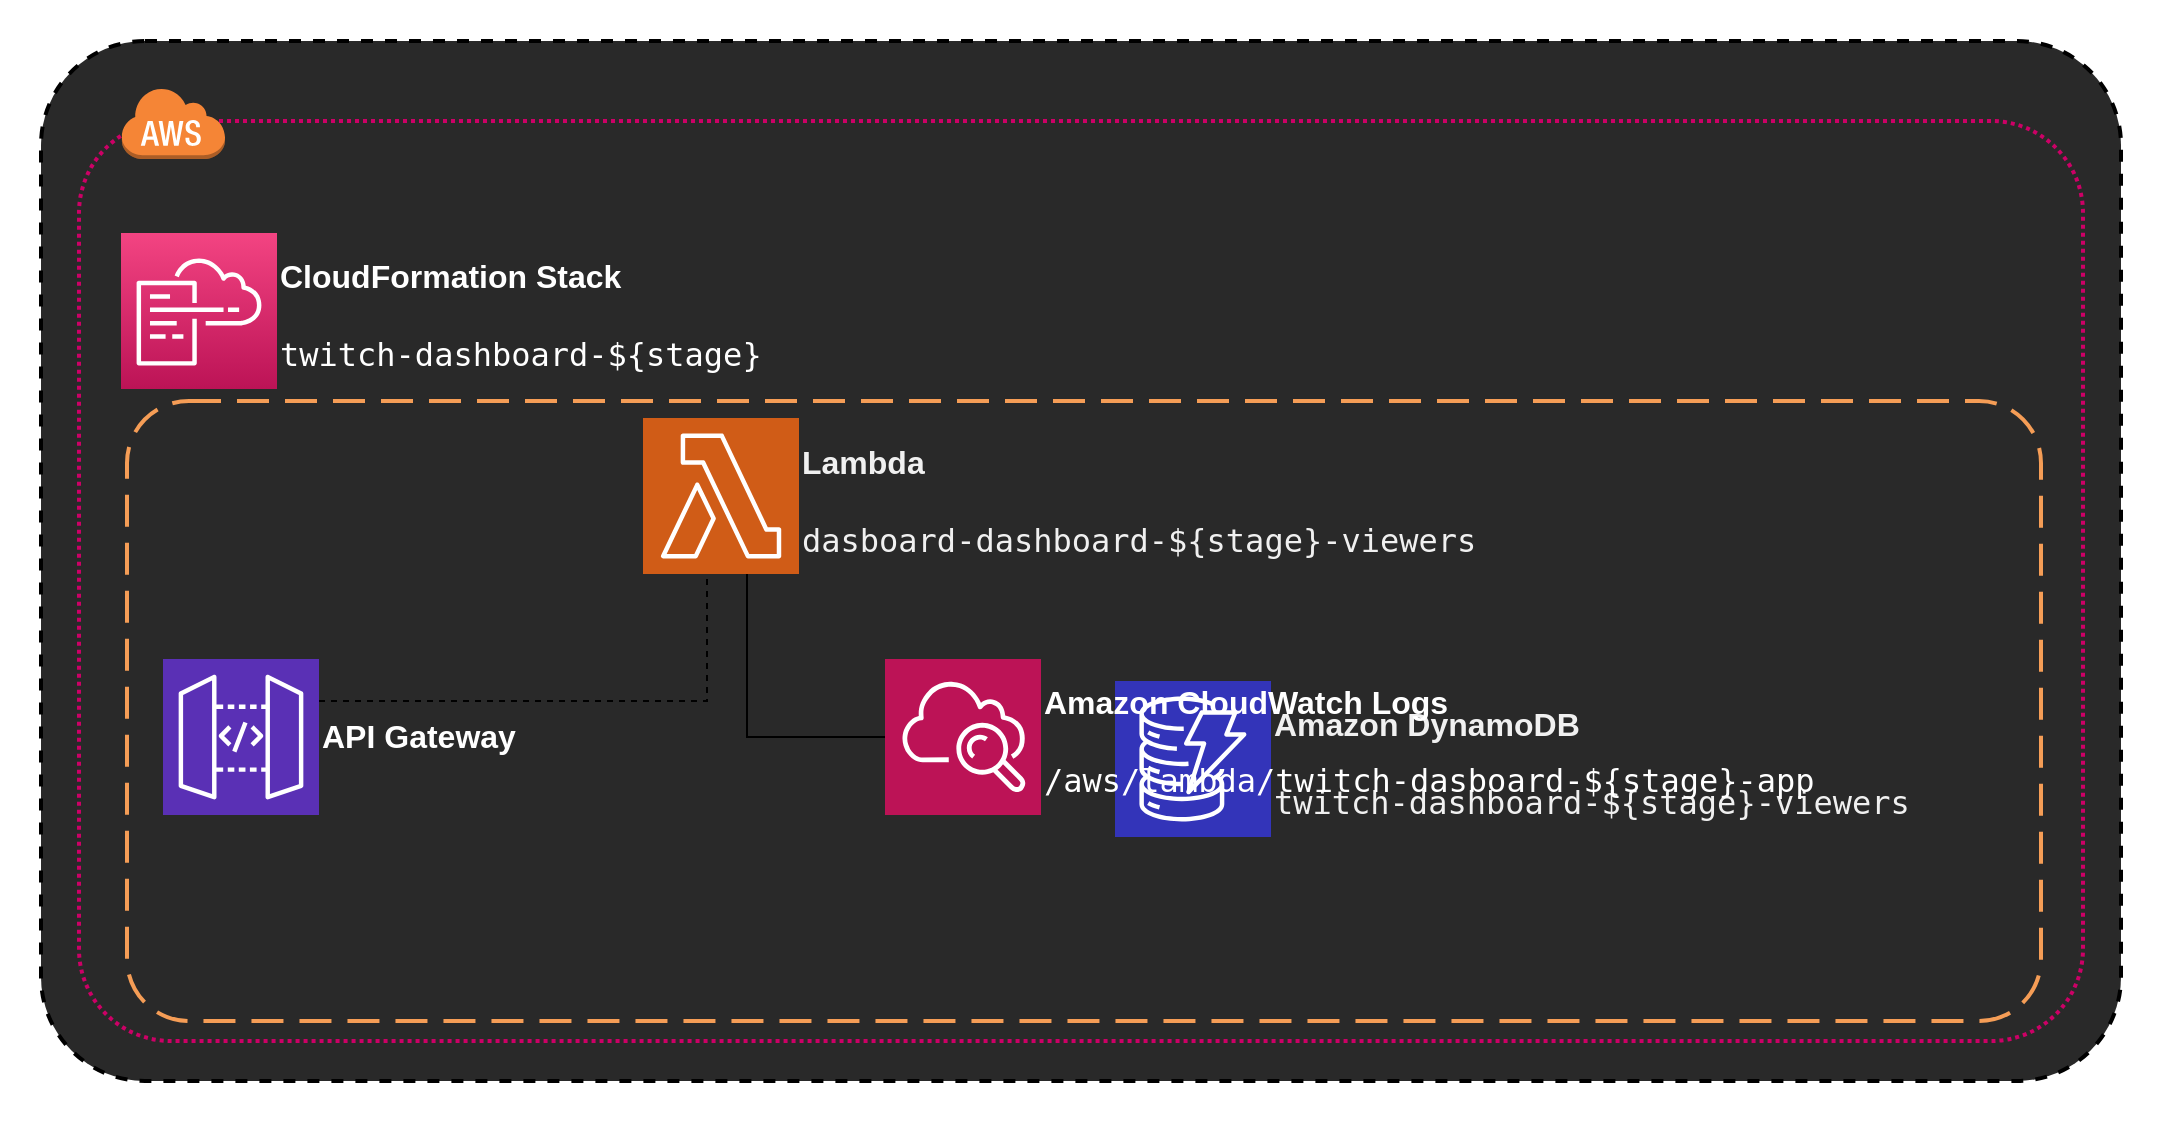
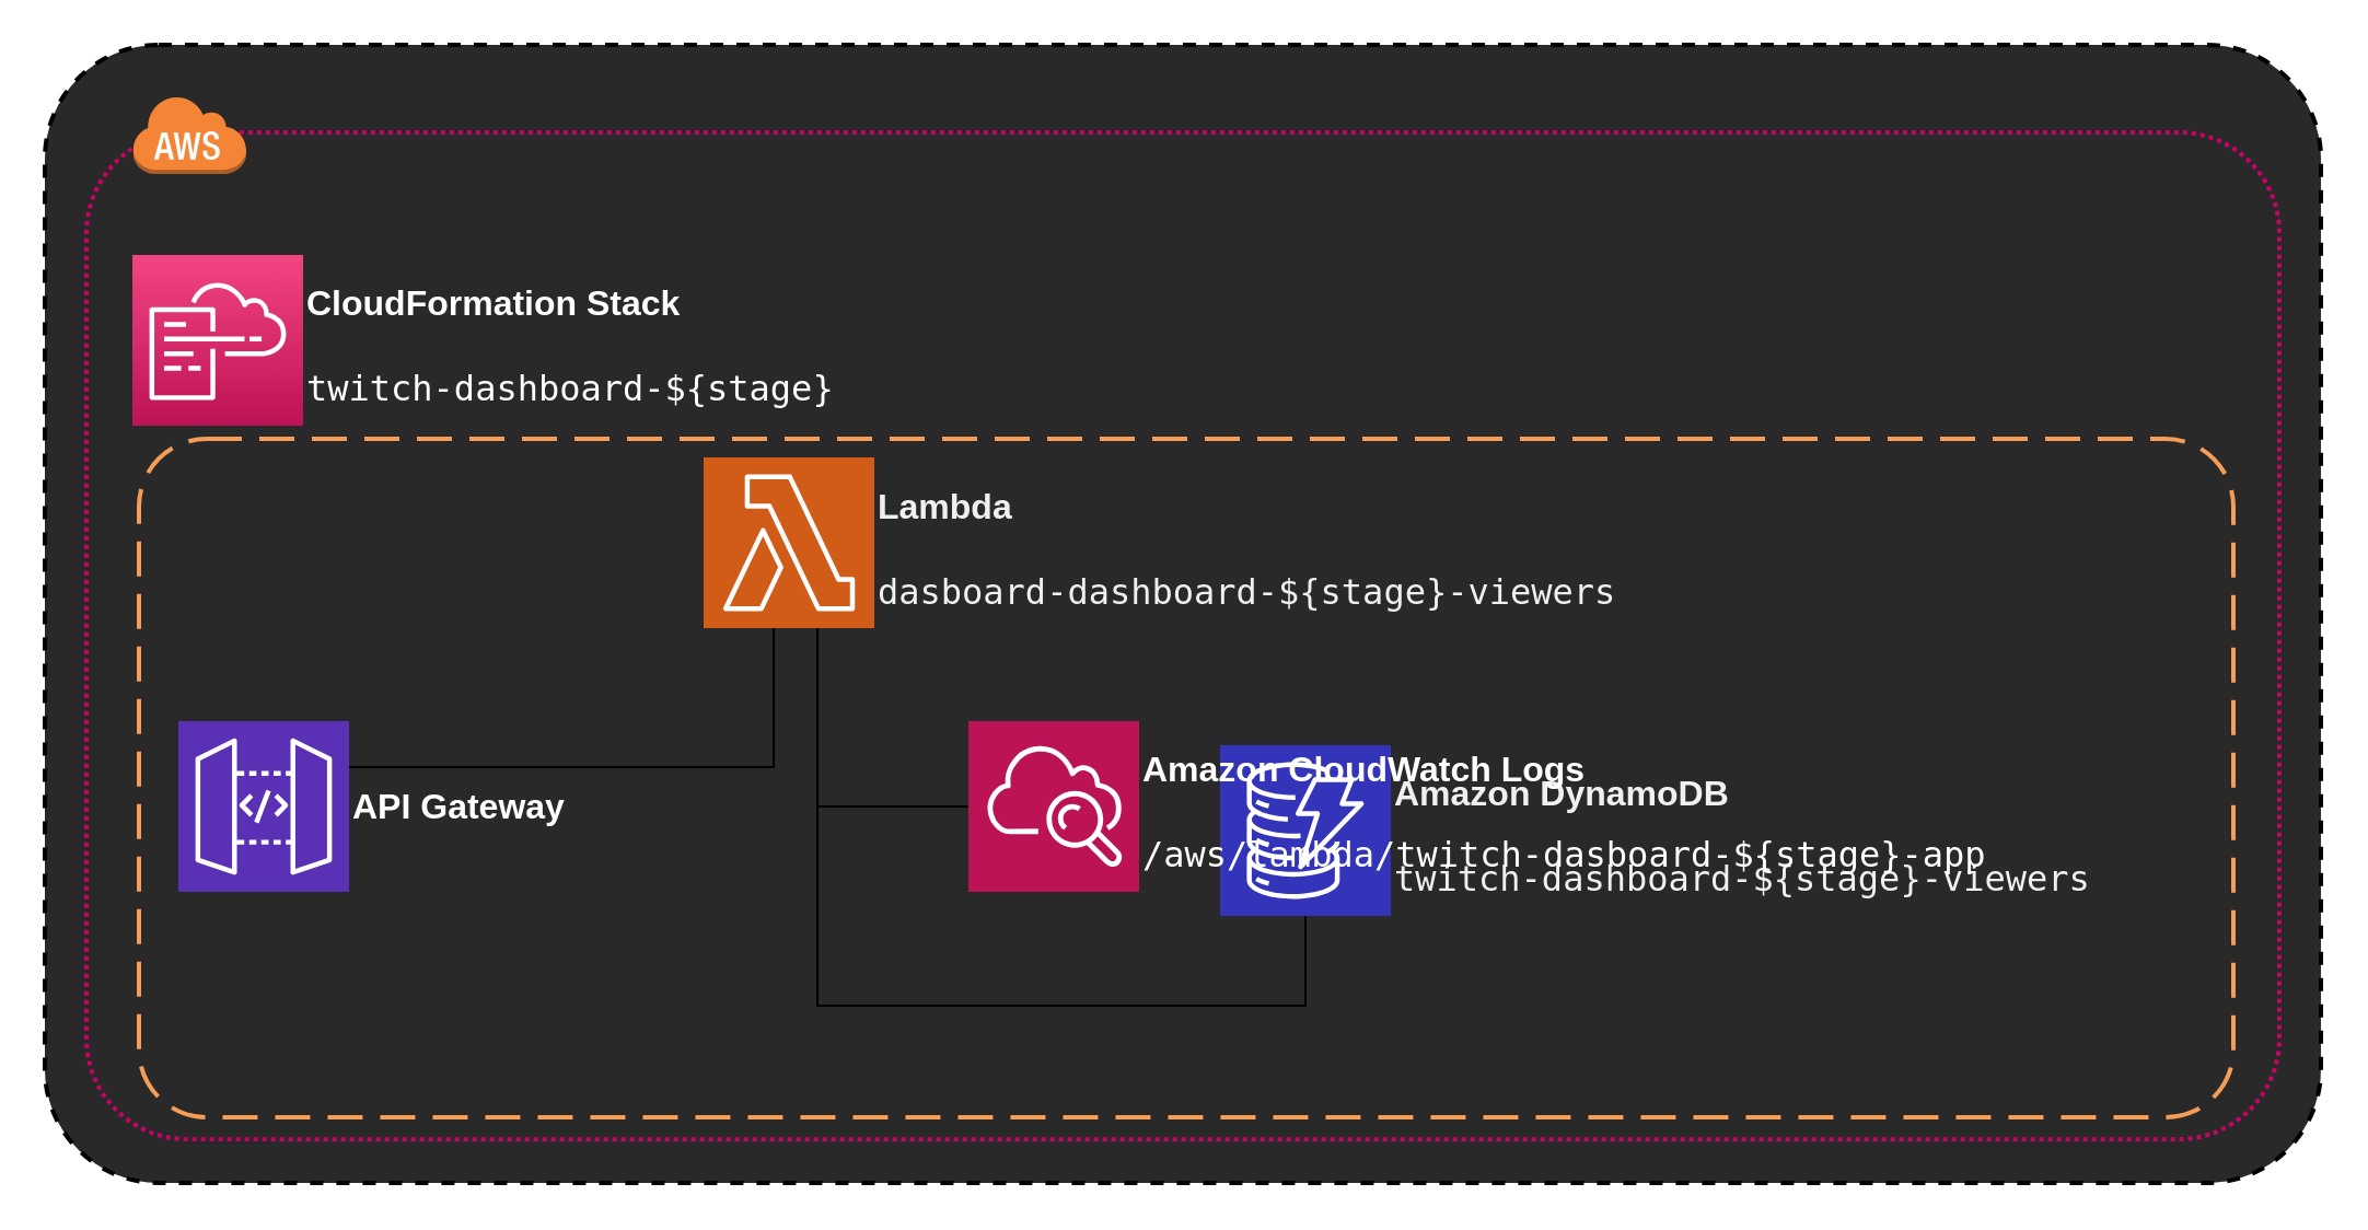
- <mxCell id="8" style="edgeStyle=orthogonalEdgeStyle;rounded=0;orthogonalLoop=1;jettySize=auto;html=1;fontSize=16;endArrow=none;endFill=0;dashed=1;" parent="1" source="9" target="7" edge="1"><mxGeometry relative="1" as="geometry"><Array as="points"><mxPoint x="353" y="350" /></Array></mxGeometry></mxCell>
+ <mxCell id="8" style="edgeStyle=orthogonalEdgeStyle;rounded=0;orthogonalLoop=1;jettySize=auto;html=1;fontSize=16;endArrow=none;endFill=0;" parent="1" source="9" target="7" edge="1"><mxGeometry relative="1" as="geometry"><Array as="points"><mxPoint x="353" y="350" /></Array></mxGeometry></mxCell>
+ <mxCell id="5" style="edgeStyle=orthogonalEdgeStyle;rounded=0;orthogonalLoop=1;jettySize=auto;html=1;endArrow=none;endFill=0;fontSize=16;" parent="1" source="6" target="7" edge="1"><mxGeometry relative="1" as="geometry"><Array as="points"><mxPoint x="373" y="459" /></Array></mxGeometry></mxCell>
